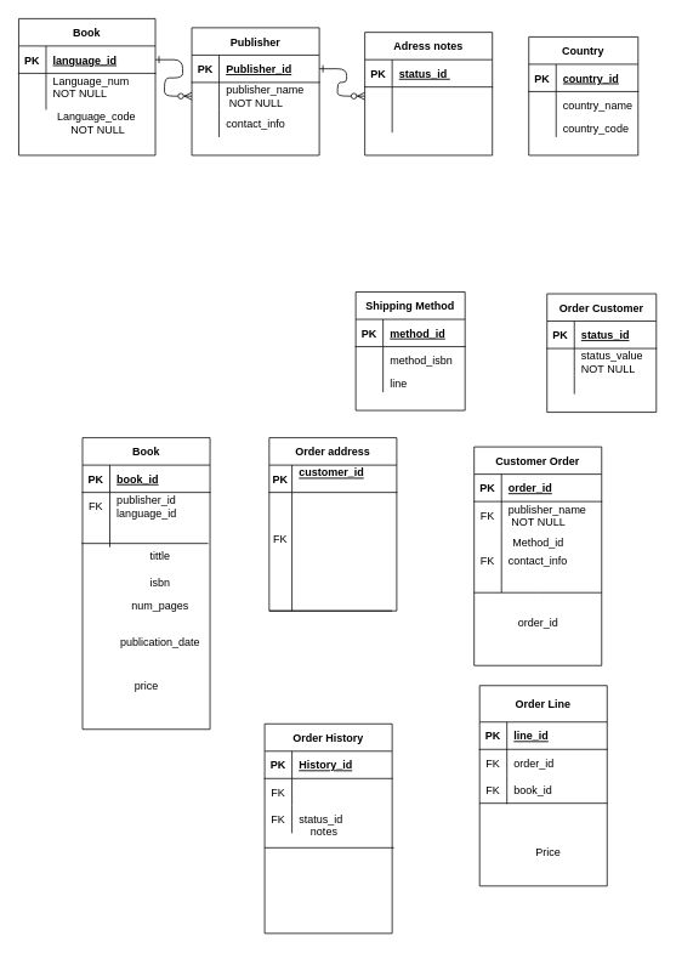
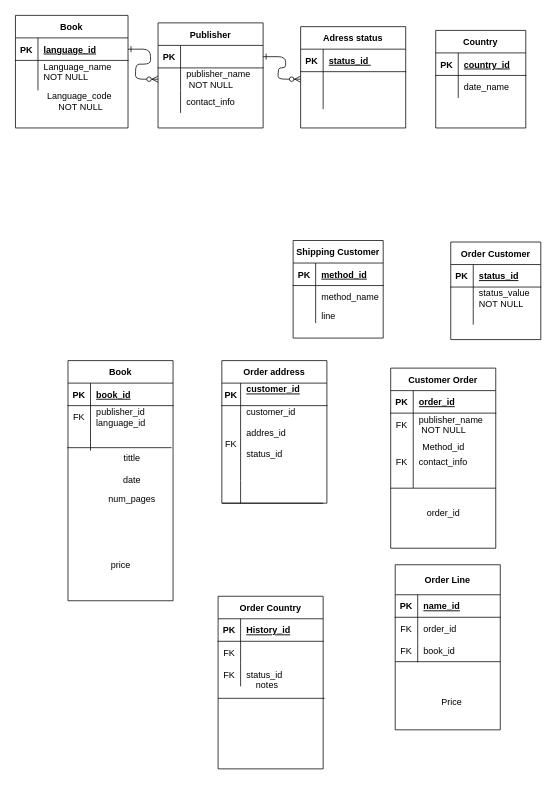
- <mxCell id="14" value="Adress notes" style="shape=table;startSize=30;container=1;collapsible=1;childLayout=tableLayout;fixedRows=1;rowLines=0;fontStyle=1;align=center;resizeLast=1;" parent="1" vertex="1"><mxGeometry x="400" y="35" width="140" height="135" as="geometry" /></mxCell>
+ <mxCell id="14" value="Adress status" style="shape=table;startSize=30;container=1;collapsible=1;childLayout=tableLayout;fixedRows=1;rowLines=0;fontStyle=1;align=center;resizeLast=1;" parent="1" vertex="1"><mxGeometry x="400" y="35" width="140" height="135" as="geometry" /></mxCell>
- <mxCell id="7" value="Publisher_id" style="shape=partialRectangle;overflow=hidden;connectable=0;fillColor=none;top=0;left=0;bottom=0;right=0;align=left;spacingLeft=6;fontStyle=5;" parent="5" vertex="1"><mxGeometry x="30" width="110" height="30" as="geometry"><mxRectangle width="110" height="30" as="alternateBounds" /></mxGeometry></mxCell>
- <mxCell id="30" value="Language_num &#10;NOT NULL&#10;" style="shape=partialRectangle;overflow=hidden;connectable=0;fillColor=none;top=0;left=0;bottom=0;right=0;align=left;spacingLeft=6;" parent="28" vertex="1"><mxGeometry x="30" width="120" height="40" as="geometry"><mxRectangle width="120" height="40" as="alternateBounds" /></mxGeometry></mxCell>
+ <mxCell id="30" value="Language_name &#10;NOT NULL&#10;" style="shape=partialRectangle;overflow=hidden;connectable=0;fillColor=none;top=0;left=0;bottom=0;right=0;align=left;spacingLeft=6;" parent="28" vertex="1"><mxGeometry x="30" width="120" height="40" as="geometry"><mxRectangle width="120" height="40" as="alternateBounds" /></mxGeometry></mxCell>
- <mxCell id="38" value="country_name" style="shape=partialRectangle;overflow=hidden;connectable=0;fillColor=none;top=0;left=0;bottom=0;right=0;align=left;spacingLeft=6;" parent="36" vertex="1"><mxGeometry x="30" width="90" height="30" as="geometry"><mxRectangle width="90" height="30" as="alternateBounds" /></mxGeometry></mxCell>
+ <mxCell id="38" value="date_name" style="shape=partialRectangle;overflow=hidden;connectable=0;fillColor=none;top=0;left=0;bottom=0;right=0;align=left;spacingLeft=6;" parent="36" vertex="1"><mxGeometry x="30" width="90" height="30" as="geometry"><mxRectangle width="90" height="30" as="alternateBounds" /></mxGeometry></mxCell>
- <mxCell id="41" value="country_code" style="shape=partialRectangle;overflow=hidden;connectable=0;fillColor=none;top=0;left=0;bottom=0;right=0;align=left;spacingLeft=6;" parent="39" vertex="1"><mxGeometry x="30" width="90" height="20" as="geometry"><mxRectangle width="90" height="20" as="alternateBounds" /></mxGeometry></mxCell>
- <mxCell id="52" value="Shipping Method" style="shape=table;startSize=30;container=1;collapsible=1;childLayout=tableLayout;fixedRows=1;rowLines=0;fontStyle=1;align=center;resizeLast=1;" parent="1" vertex="1"><mxGeometry x="390" y="320" width="120" height="130" as="geometry" /></mxCell>
+ <mxCell id="52" value="Shipping Customer" style="shape=table;startSize=30;container=1;collapsible=1;childLayout=tableLayout;fixedRows=1;rowLines=0;fontStyle=1;align=center;resizeLast=1;" parent="1" vertex="1"><mxGeometry x="390" y="320" width="120" height="130" as="geometry" /></mxCell>
- <mxCell id="58" value="method_isbn" style="shape=partialRectangle;overflow=hidden;connectable=0;fillColor=none;top=0;left=0;bottom=0;right=0;align=left;spacingLeft=6;" parent="56" vertex="1"><mxGeometry x="30" width="90" height="30" as="geometry"><mxRectangle width="90" height="30" as="alternateBounds" /></mxGeometry></mxCell>
+ <mxCell id="58" value="method_name" style="shape=partialRectangle;overflow=hidden;connectable=0;fillColor=none;top=0;left=0;bottom=0;right=0;align=left;spacingLeft=6;" parent="56" vertex="1"><mxGeometry x="30" width="90" height="30" as="geometry"><mxRectangle width="90" height="30" as="alternateBounds" /></mxGeometry></mxCell>
+ <mxCell id="68" value="customer_id&#10;&#10;addres_id&#10;&#10;status_id&#10;&#10;" style="shape=partialRectangle;overflow=hidden;connectable=0;fillColor=none;top=0;left=0;bottom=0;right=0;align=left;spacingLeft=6;" parent="66" vertex="1"><mxGeometry x="25" width="115" height="100" as="geometry"><mxRectangle width="115" height="100" as="alternateBounds" /></mxGeometry></mxCell>
- <mxCell id="124" value="isbn" style="text;html=1;align=center;verticalAlign=middle;resizable=0;points=[];autosize=1;strokeColor=none;fillColor=none;" vertex="1" parent="1"><mxGeometry x="150" y="625" width="50" height="30" as="geometry" /></mxCell>
+ <mxCell id="124" value="date" style="text;html=1;align=center;verticalAlign=middle;resizable=0;points=[];autosize=1;strokeColor=none;fillColor=none;" vertex="1" parent="1"><mxGeometry x="150" y="625" width="50" height="30" as="geometry" /></mxCell>
- <mxCell id="126" value="publication_date" style="text;html=1;align=center;verticalAlign=middle;resizable=0;points=[];autosize=1;strokeColor=none;fillColor=none;" vertex="1" parent="1"><mxGeometry x="120" y="690" width="110" height="30" as="geometry" /></mxCell>
- <mxCell id="111" value="line_id" style="shape=partialRectangle;overflow=hidden;connectable=0;fillColor=none;top=0;left=0;bottom=0;right=0;align=left;spacingLeft=6;fontStyle=5;" parent="109" vertex="1"><mxGeometry x="30" width="110" height="30" as="geometry"><mxRectangle width="110" height="30" as="alternateBounds" /></mxGeometry></mxCell>
+ <mxCell id="111" value="name_id" style="shape=partialRectangle;overflow=hidden;connectable=0;fillColor=none;top=0;left=0;bottom=0;right=0;align=left;spacingLeft=6;fontStyle=5;" parent="109" vertex="1"><mxGeometry x="30" width="110" height="30" as="geometry"><mxRectangle width="110" height="30" as="alternateBounds" /></mxGeometry></mxCell>
- <mxCell id="83" value="Order History" style="shape=table;startSize=30;container=1;collapsible=1;childLayout=tableLayout;fixedRows=1;rowLines=0;fontStyle=1;align=center;resizeLast=1;" parent="1" vertex="1"><mxGeometry x="290" y="794" width="140" height="230" as="geometry" /></mxCell>
+ <mxCell id="83" value="Order Country" style="shape=table;startSize=30;container=1;collapsible=1;childLayout=tableLayout;fixedRows=1;rowLines=0;fontStyle=1;align=center;resizeLast=1;" parent="1" vertex="1"><mxGeometry x="290" y="794" width="140" height="230" as="geometry" /></mxCell>
